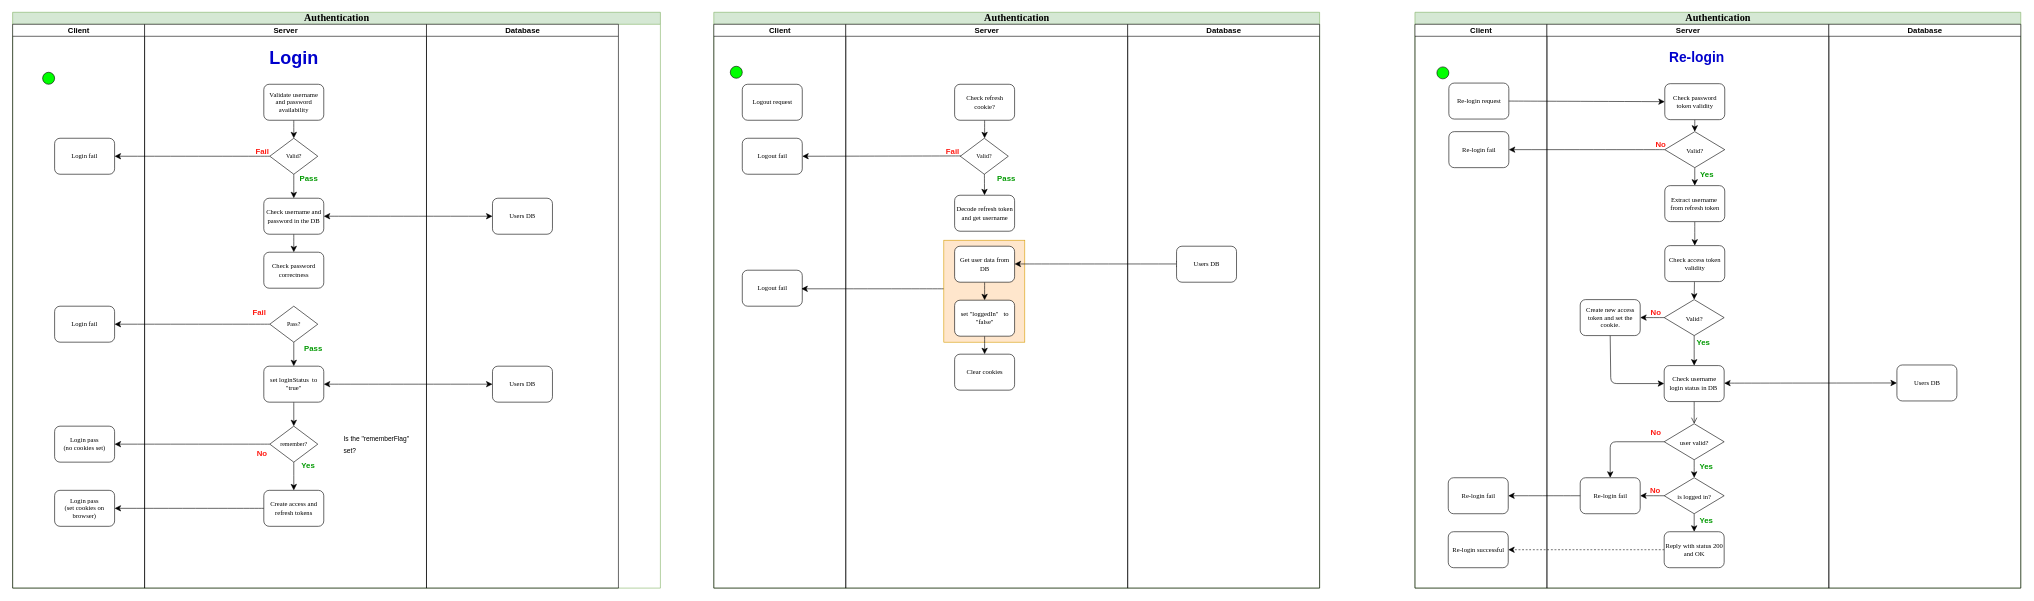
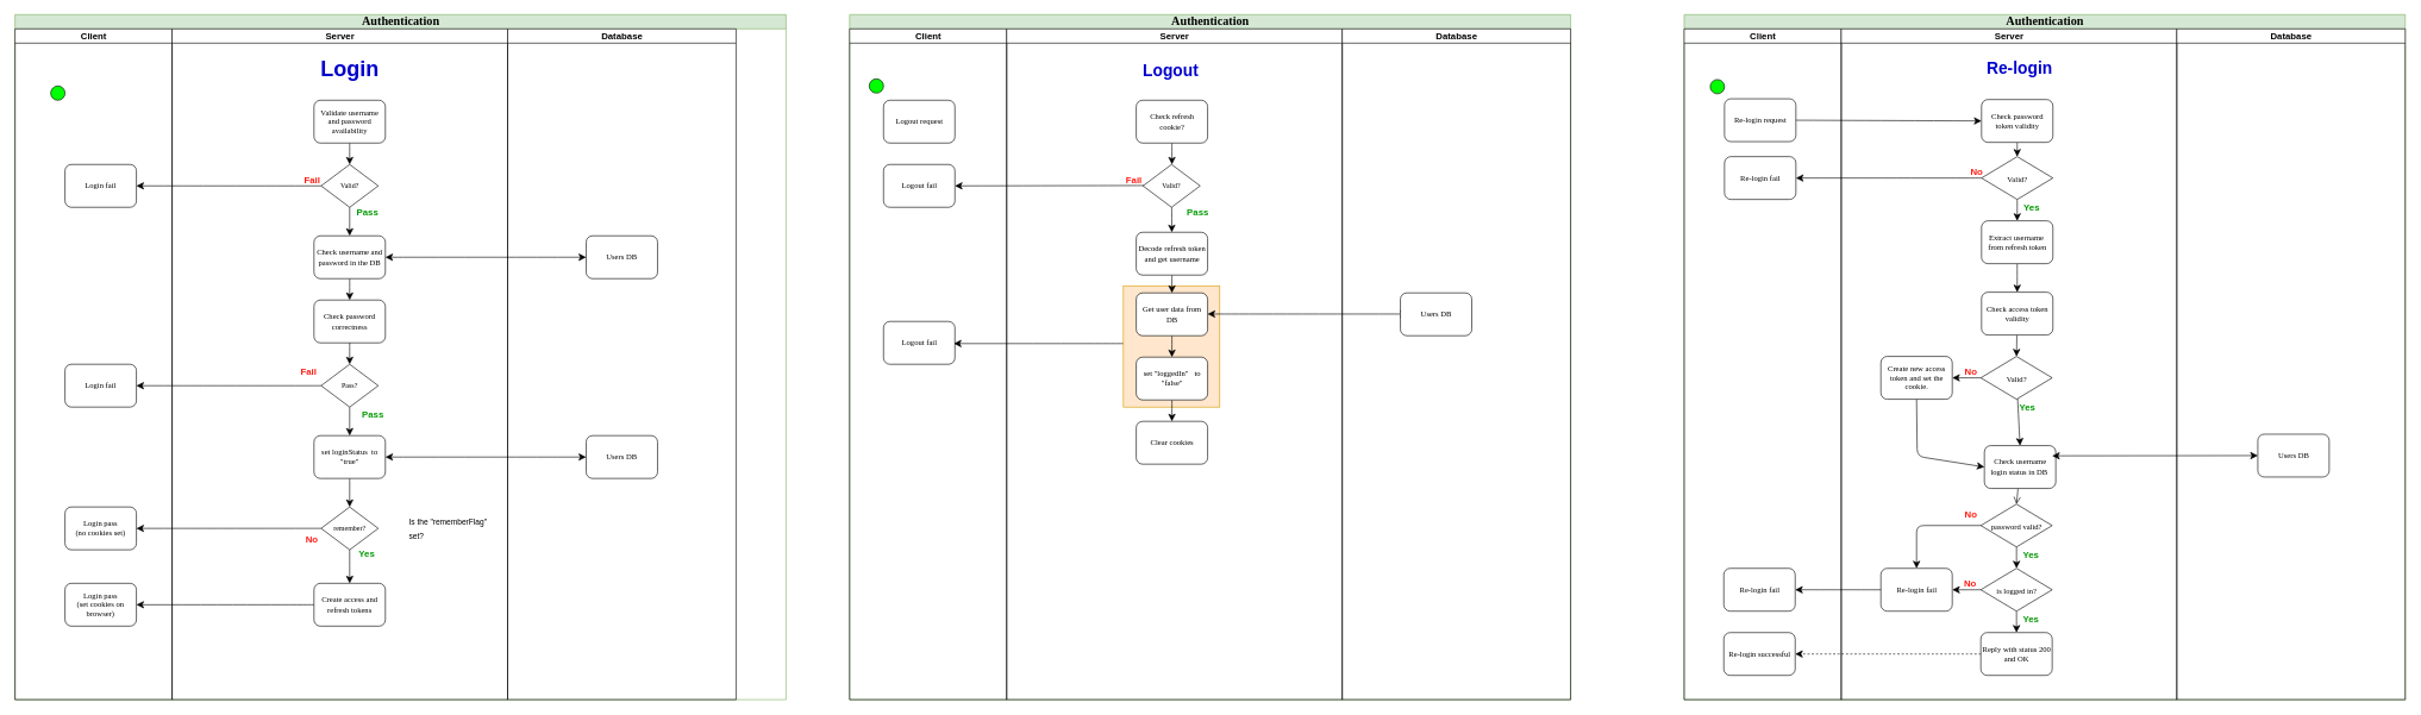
+ <mxCell id="65" value="&lt;b&gt;&lt;font color=&quot;#0000cc&quot; style=&quot;font-size: 23px;&quot;&gt;Logout&lt;/font&gt;&lt;/b&gt;" style="text;html=1;strokeColor=none;fillColor=none;align=center;verticalAlign=middle;whiteSpace=wrap;rounded=0;fontSize=16;" vertex="1" parent="48"><mxGeometry x="199.5" y="43" width="60" height="30" as="geometry" /></mxCell>
+ <mxCell id="53" value="" style="edgeStyle=none;curved=1;rounded=0;orthogonalLoop=1;jettySize=auto;html=1;fontSize=12;startSize=8;endSize=8;" edge="1" parent="48" source="54" target="60"><mxGeometry relative="1" as="geometry" /></mxCell>
+ <mxCell id="24" value="" style="endArrow=classic;html=1;rounded=0;fontSize=12;startSize=8;endSize=8;curved=1;entryX=0.5;entryY=0;entryDx=0;entryDy=0;exitX=0.5;exitY=1;exitDx=0;exitDy=0;" edge="1" parent="9" source="21" target="23"><mxGeometry width="50" height="50" relative="1" as="geometry"><mxPoint x="228.75" y="480" as="sourcePoint" /><mxPoint x="278.75" y="430" as="targetPoint" /></mxGeometry></mxCell>
- <mxCell id="106" value="&lt;span style=&quot;font-size: 11px;&quot;&gt;Check username login status in DB&amp;nbsp;&lt;/span&gt;" style="rounded=1;whiteSpace=wrap;html=1;shadow=0;labelBackgroundColor=none;strokeWidth=1;fontFamily=Verdana;fontSize=8;align=center;" vertex="1" parent="76"><mxGeometry x="195.5" y="569" width="100" height="60" as="geometry" /></mxCell>
+ <mxCell id="106" value="&lt;span style=&quot;font-size: 11px;&quot;&gt;Check username login status in DB&amp;nbsp;&lt;/span&gt;" style="rounded=1;whiteSpace=wrap;html=1;shadow=0;labelBackgroundColor=none;strokeWidth=1;fontFamily=Verdana;fontSize=8;align=center;" vertex="1" parent="76"><mxGeometry x="200.5" y="584" width="100" height="60" as="geometry" /></mxCell>
- <mxCell id="88" value="&lt;font face=&quot;Verdana&quot;&gt;&lt;span style=&quot;font-size: 11px;&quot;&gt;user valid?&lt;/span&gt;&lt;/font&gt;" style="rhombus;whiteSpace=wrap;html=1;fontSize=16;align=center;" vertex="1" parent="76"><mxGeometry x="195.5" y="666" width="100" height="60" as="geometry" /></mxCell>
+ <mxCell id="88" value="&lt;font face=&quot;Verdana&quot;&gt;&lt;span style=&quot;font-size: 11px;&quot;&gt;password valid?&lt;/span&gt;&lt;/font&gt;" style="rhombus;whiteSpace=wrap;html=1;fontSize=16;align=center;" vertex="1" parent="76"><mxGeometry x="195.5" y="666" width="100" height="60" as="geometry" /></mxCell>
